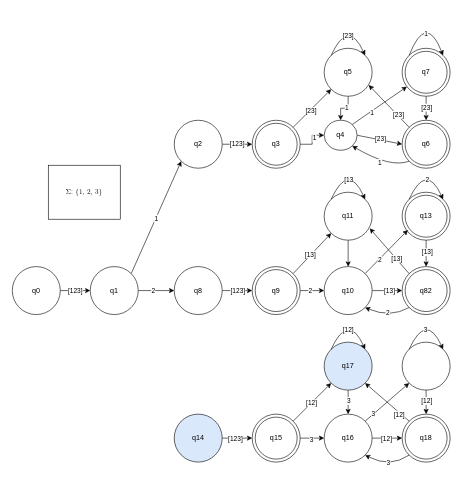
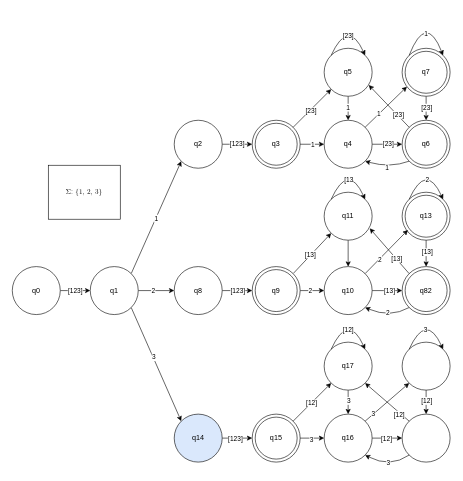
- <mxCell id="23" value="q4" style="ellipse;whiteSpace=wrap;html=1;aspect=fixed;" vertex="1" parent="1"><mxGeometry x="540" y="200" width="55" height="50" as="geometry" /></mxCell>
+ <mxCell id="23" value="q4" style="ellipse;whiteSpace=wrap;html=1;aspect=fixed;" vertex="1" parent="1"><mxGeometry x="540" y="200" width="80" height="80" as="geometry" /></mxCell>
+ <mxCell id="7" style="rounded=0;orthogonalLoop=1;jettySize=auto;html=1;exitX=1;exitY=1;exitDx=0;exitDy=0;entryX=0;entryY=0;entryDx=0;entryDy=0;" edge="1" parent="1" source="11" target="17"><mxGeometry relative="1" as="geometry" /></mxCell>
+ <mxCell id="8" value="3" style="edgeLabel;html=1;align=center;verticalAlign=middle;resizable=0;points=[];" vertex="1" connectable="0" parent="7"><mxGeometry x="-0.134" y="1" relative="1" as="geometry"><mxPoint as="offset" /></mxGeometry></mxCell>
- <mxCell id="89" value="q17" style="ellipse;whiteSpace=wrap;html=1;aspect=fixed;fillColor=#dae8fc;" vertex="1" parent="1"><mxGeometry x="540" y="570" width="80" height="80" as="geometry" /></mxCell>
+ <mxCell id="89" value="q17" style="ellipse;whiteSpace=wrap;html=1;aspect=fixed;" vertex="1" parent="1"><mxGeometry x="540" y="570" width="80" height="80" as="geometry" /></mxCell>
- <mxCell id="96" value="q18" style="ellipse;whiteSpace=wrap;html=1;aspect=fixed;" vertex="1" parent="94"><mxGeometry x="5" y="5" width="70" height="70" as="geometry" /></mxCell>
